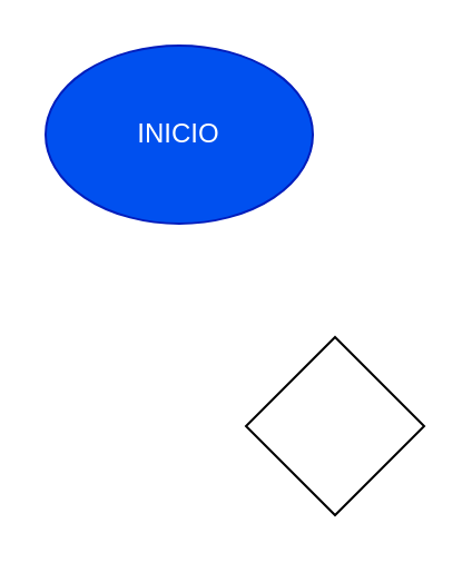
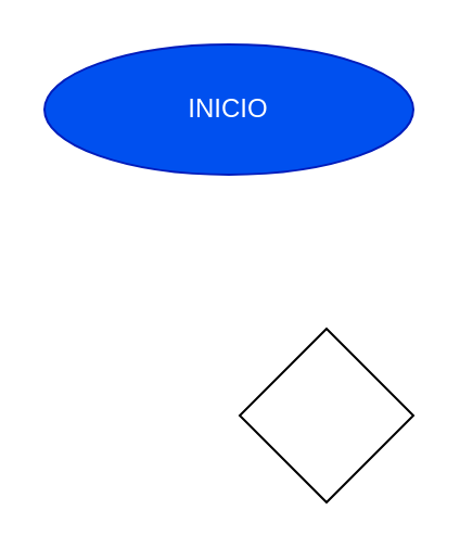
- <mxCell id="2" value="INICIO" style="ellipse;whiteSpace=wrap;html=1;fillColor=#0050ef;fontColor=#ffffff;strokeColor=#001DBC;" vertex="1" parent="1"><mxGeometry x="20" y="20" width="120" height="80" as="geometry" /></mxCell>
+ <mxCell id="2" value="INICIO" style="ellipse;whiteSpace=wrap;html=1;fillColor=#0050ef;fontColor=#ffffff;strokeColor=#001DBC;" vertex="1" parent="1"><mxGeometry x="20" y="20" width="170" height="60" as="geometry" /></mxCell>
